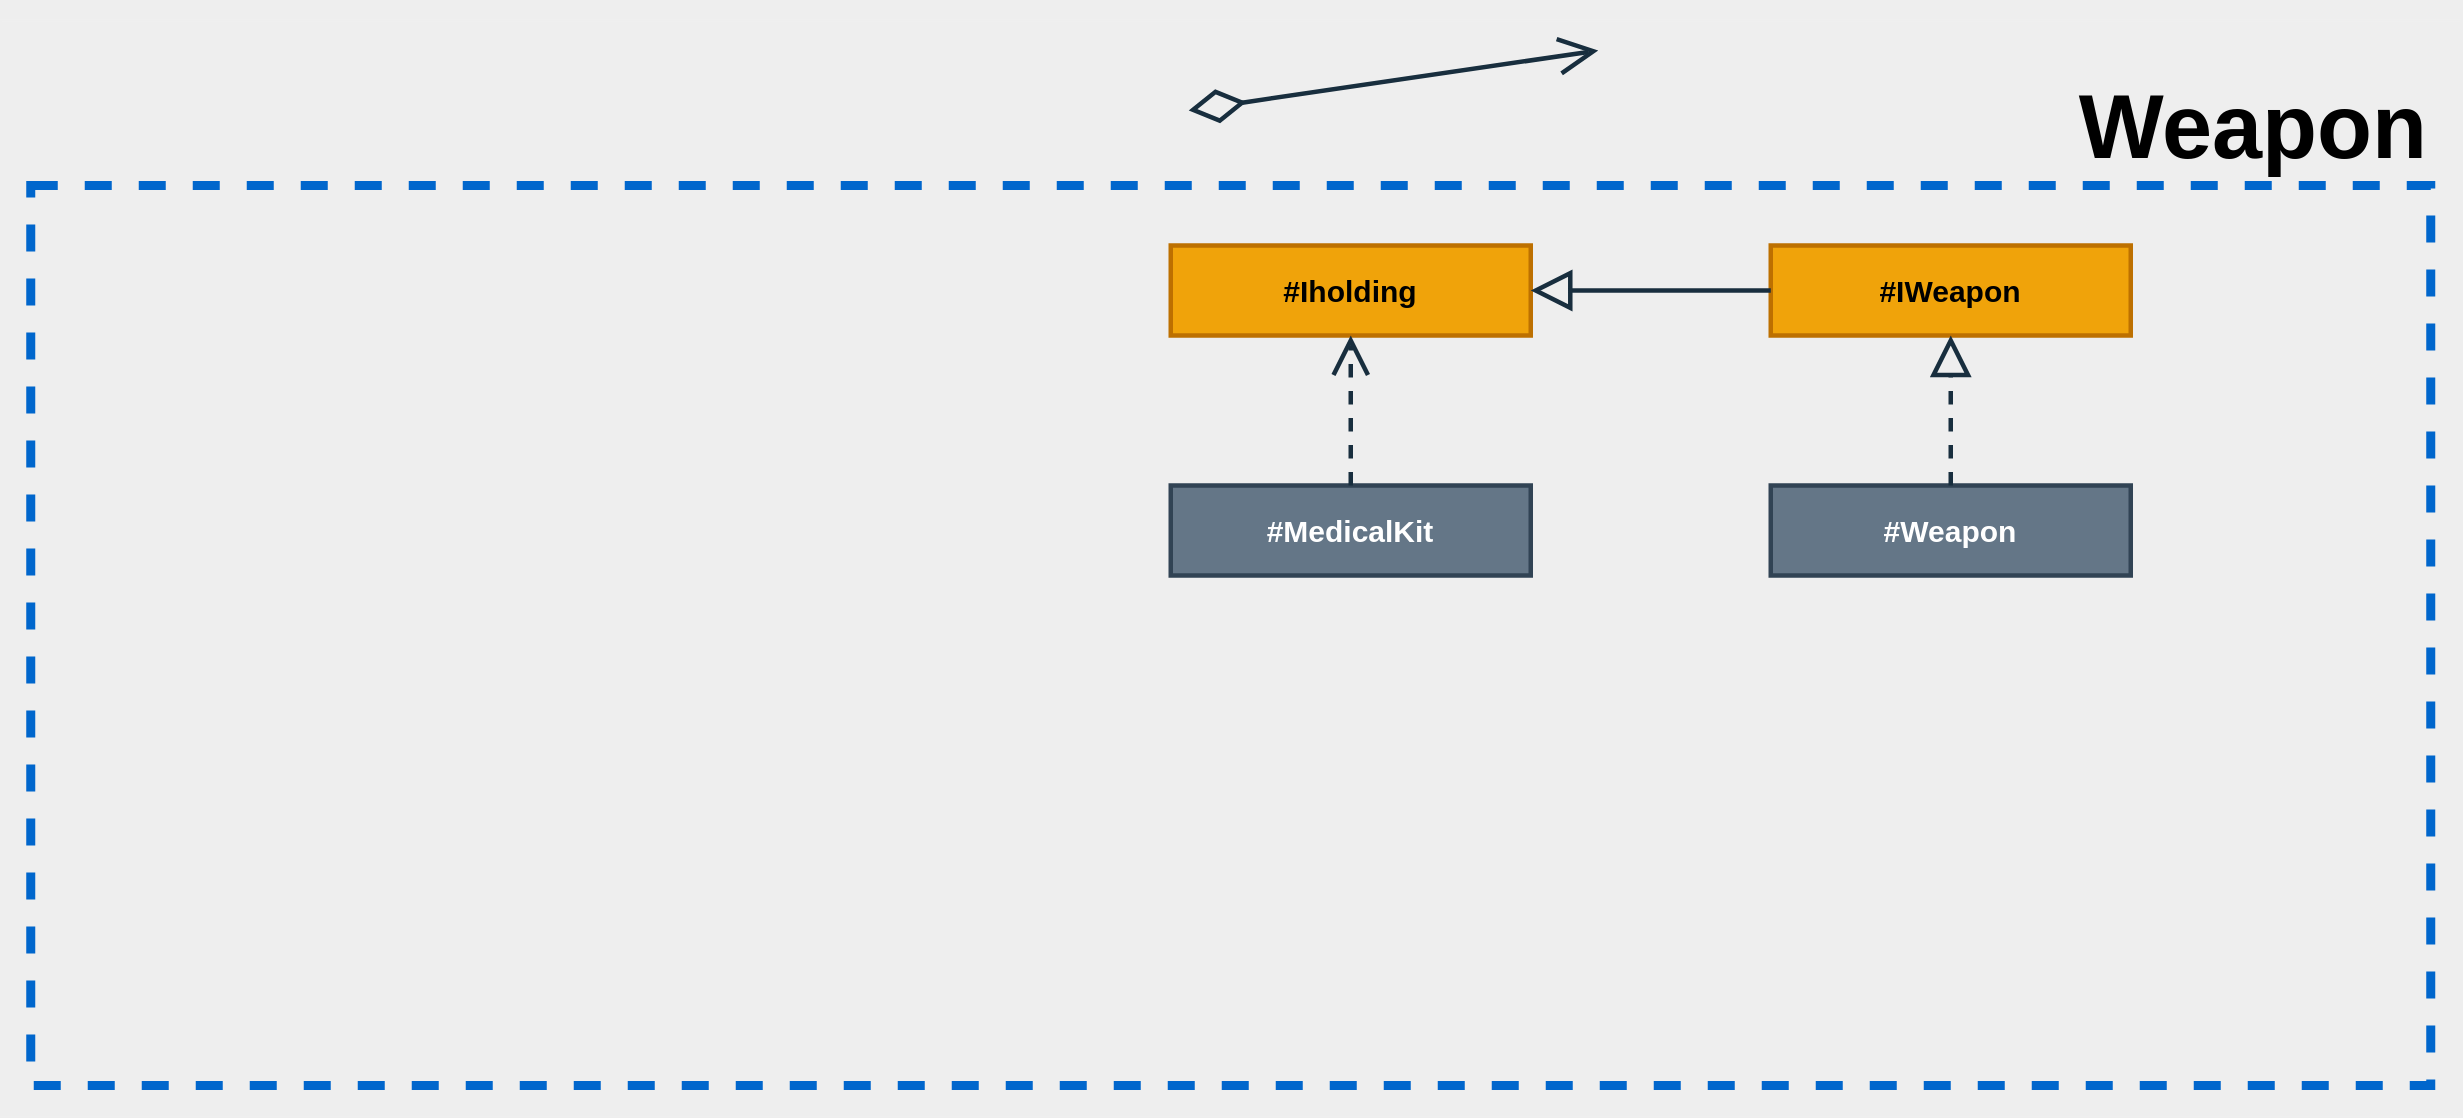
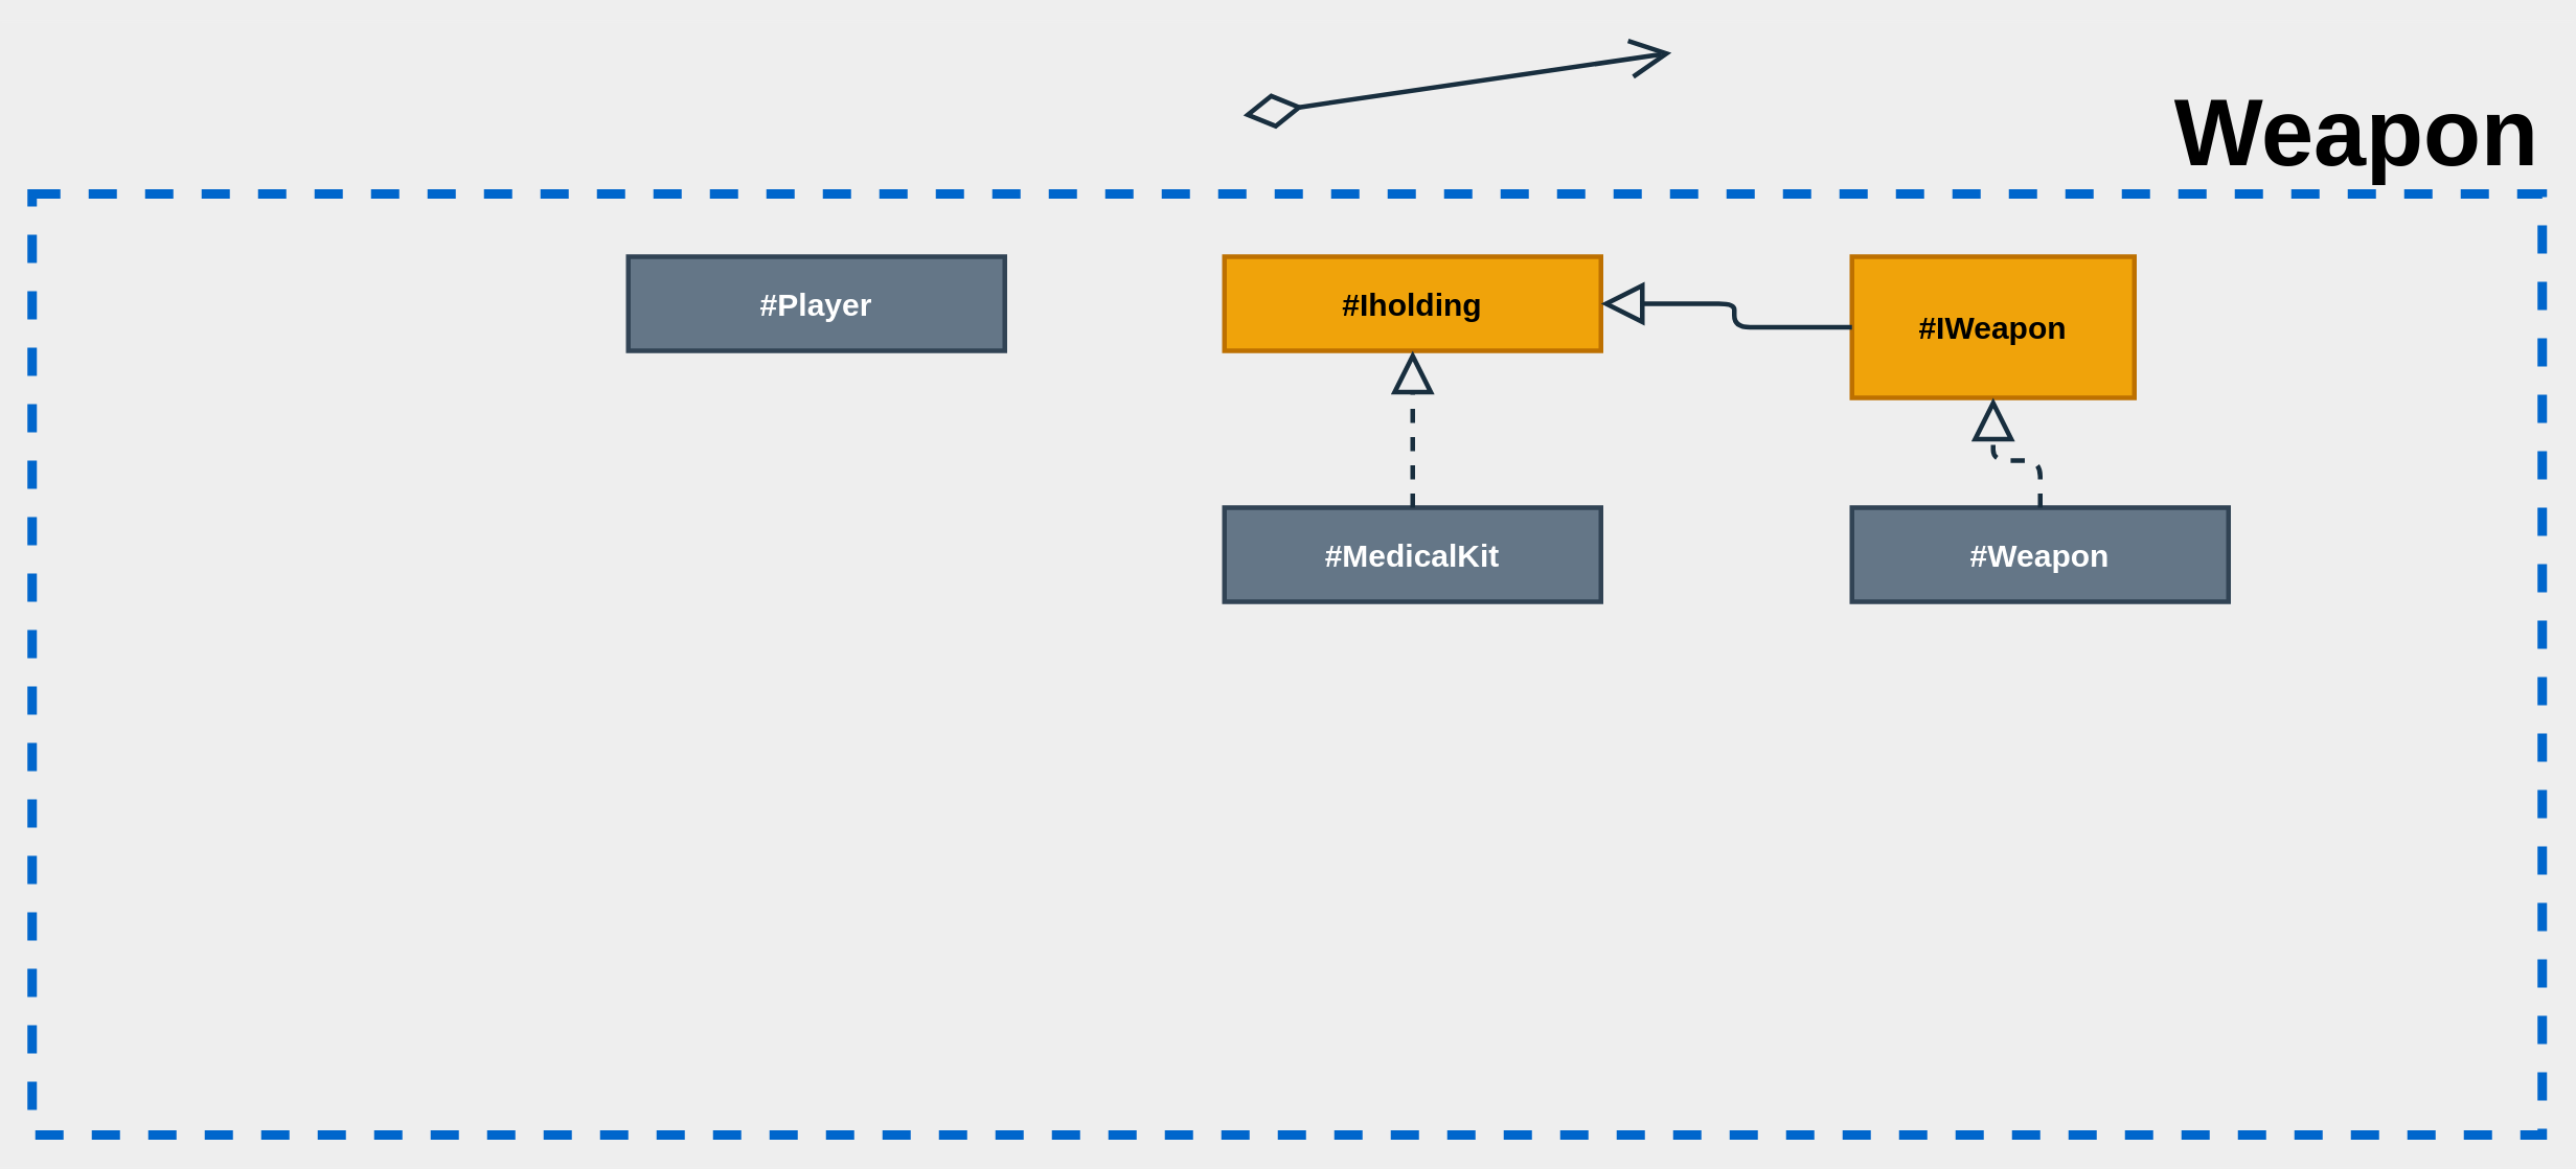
+ <mxCell id="3" value="#Player" style="whiteSpace=wrap;fillColor=#647687;labelBackgroundColor=none;strokeWidth=3;strokeColor=#314354;fontSize=20;fontStyle=1;fontColor=#ffffff;" parent="1" vertex="1"><mxGeometry x="400" y="150" width="240" height="60" as="geometry" /></mxCell>
- <mxCell id="2" value="#IWeapon" style="whiteSpace=wrap;fillColor=#f0a30a;labelBackgroundColor=none;strokeWidth=3;strokeColor=#BD7000;fontSize=20;fontStyle=1;fontColor=#000000;" parent="1" vertex="1"><mxGeometry x="1180" y="150" width="240" height="60" as="geometry" /></mxCell>
+ <mxCell id="2" value="#IWeapon" style="whiteSpace=wrap;fillColor=#f0a30a;labelBackgroundColor=none;strokeWidth=3;strokeColor=#BD7000;fontSize=20;fontStyle=1;fontColor=#000000;" parent="1" vertex="1"><mxGeometry x="1180" y="150" width="180" height="90" as="geometry" /></mxCell>
- <mxCell id="11" style="rounded=1;sketch=0;orthogonalLoop=1;jettySize=auto;html=1;fontColor=#1A1A1A;startArrow=none;startFill=0;endArrow=open;endFill=0;startSize=30;endSize=20;strokeColor=#182E3E;strokeWidth=3;edgeStyle=orthogonalEdgeStyle;dashed=1;sourcePerimeterSpacing=0;" edge="1" parent="1" source="10" target="8"><mxGeometry relative="1" as="geometry"><mxPoint x="1300" y="340" as="sourcePoint" /><mxPoint x="1300" y="220" as="targetPoint" /></mxGeometry></mxCell>
+ <mxCell id="11" style="rounded=1;sketch=0;orthogonalLoop=1;jettySize=auto;html=1;fontColor=#1A1A1A;startArrow=none;startFill=0;endArrow=block;endFill=0;startSize=30;endSize=20;strokeColor=#182E3E;strokeWidth=3;edgeStyle=orthogonalEdgeStyle;dashed=1;sourcePerimeterSpacing=0;" edge="1" parent="1" source="10" target="8"><mxGeometry relative="1" as="geometry"><mxPoint x="1300" y="340" as="sourcePoint" /><mxPoint x="1300" y="220" as="targetPoint" /></mxGeometry></mxCell>
